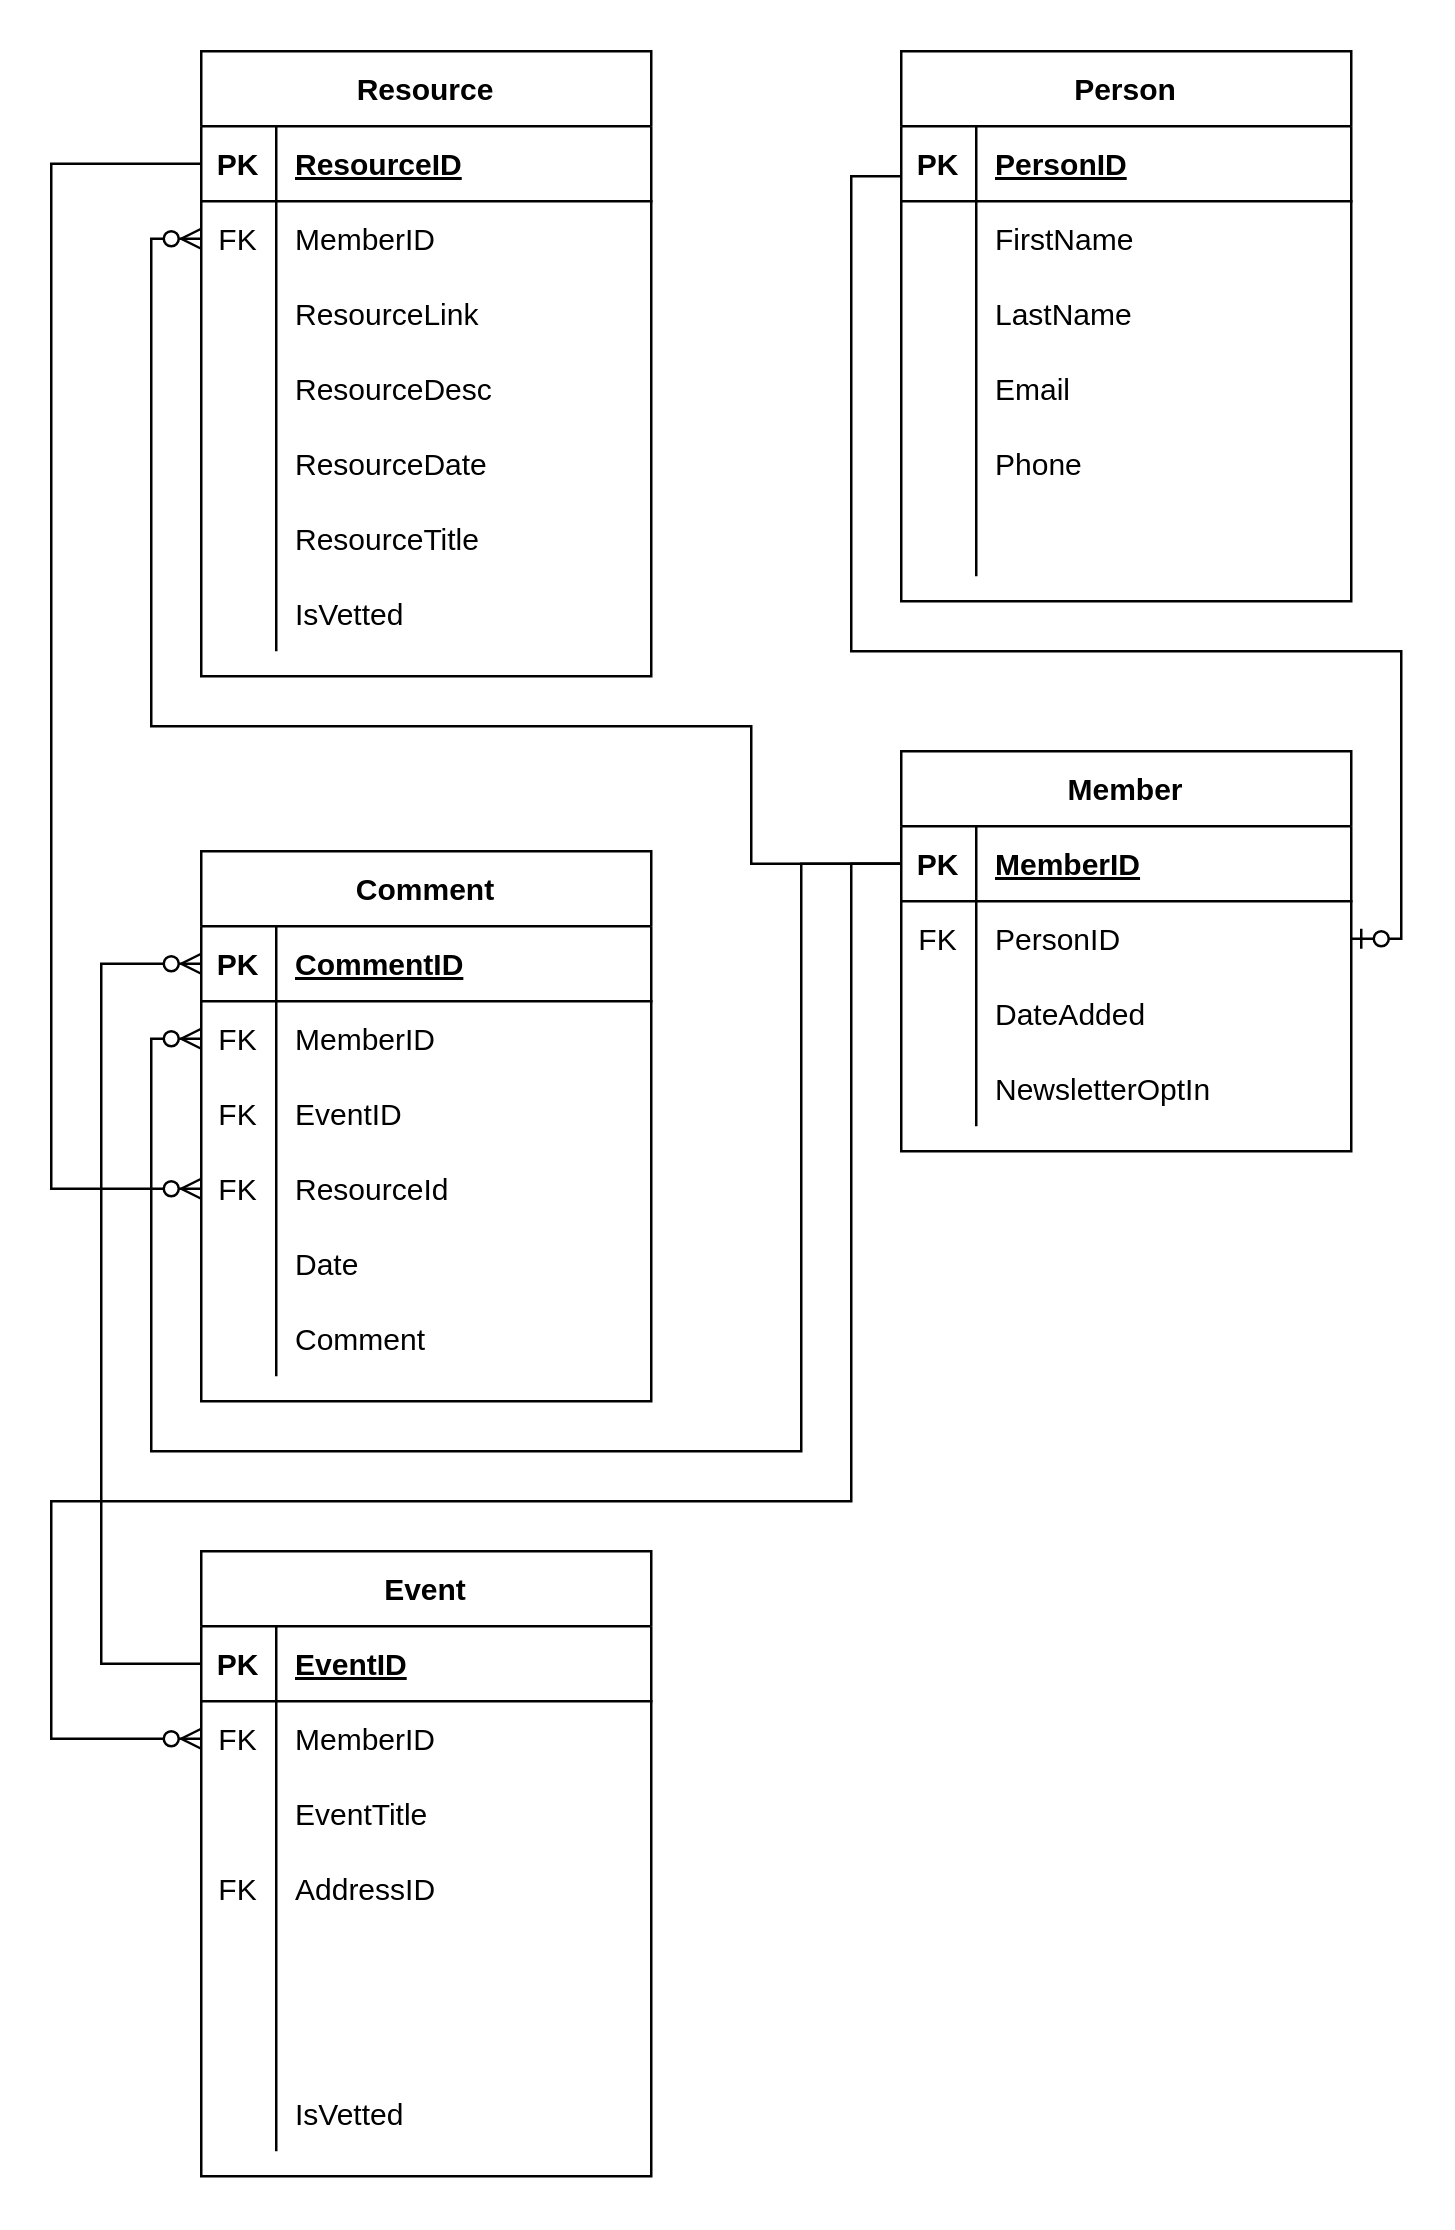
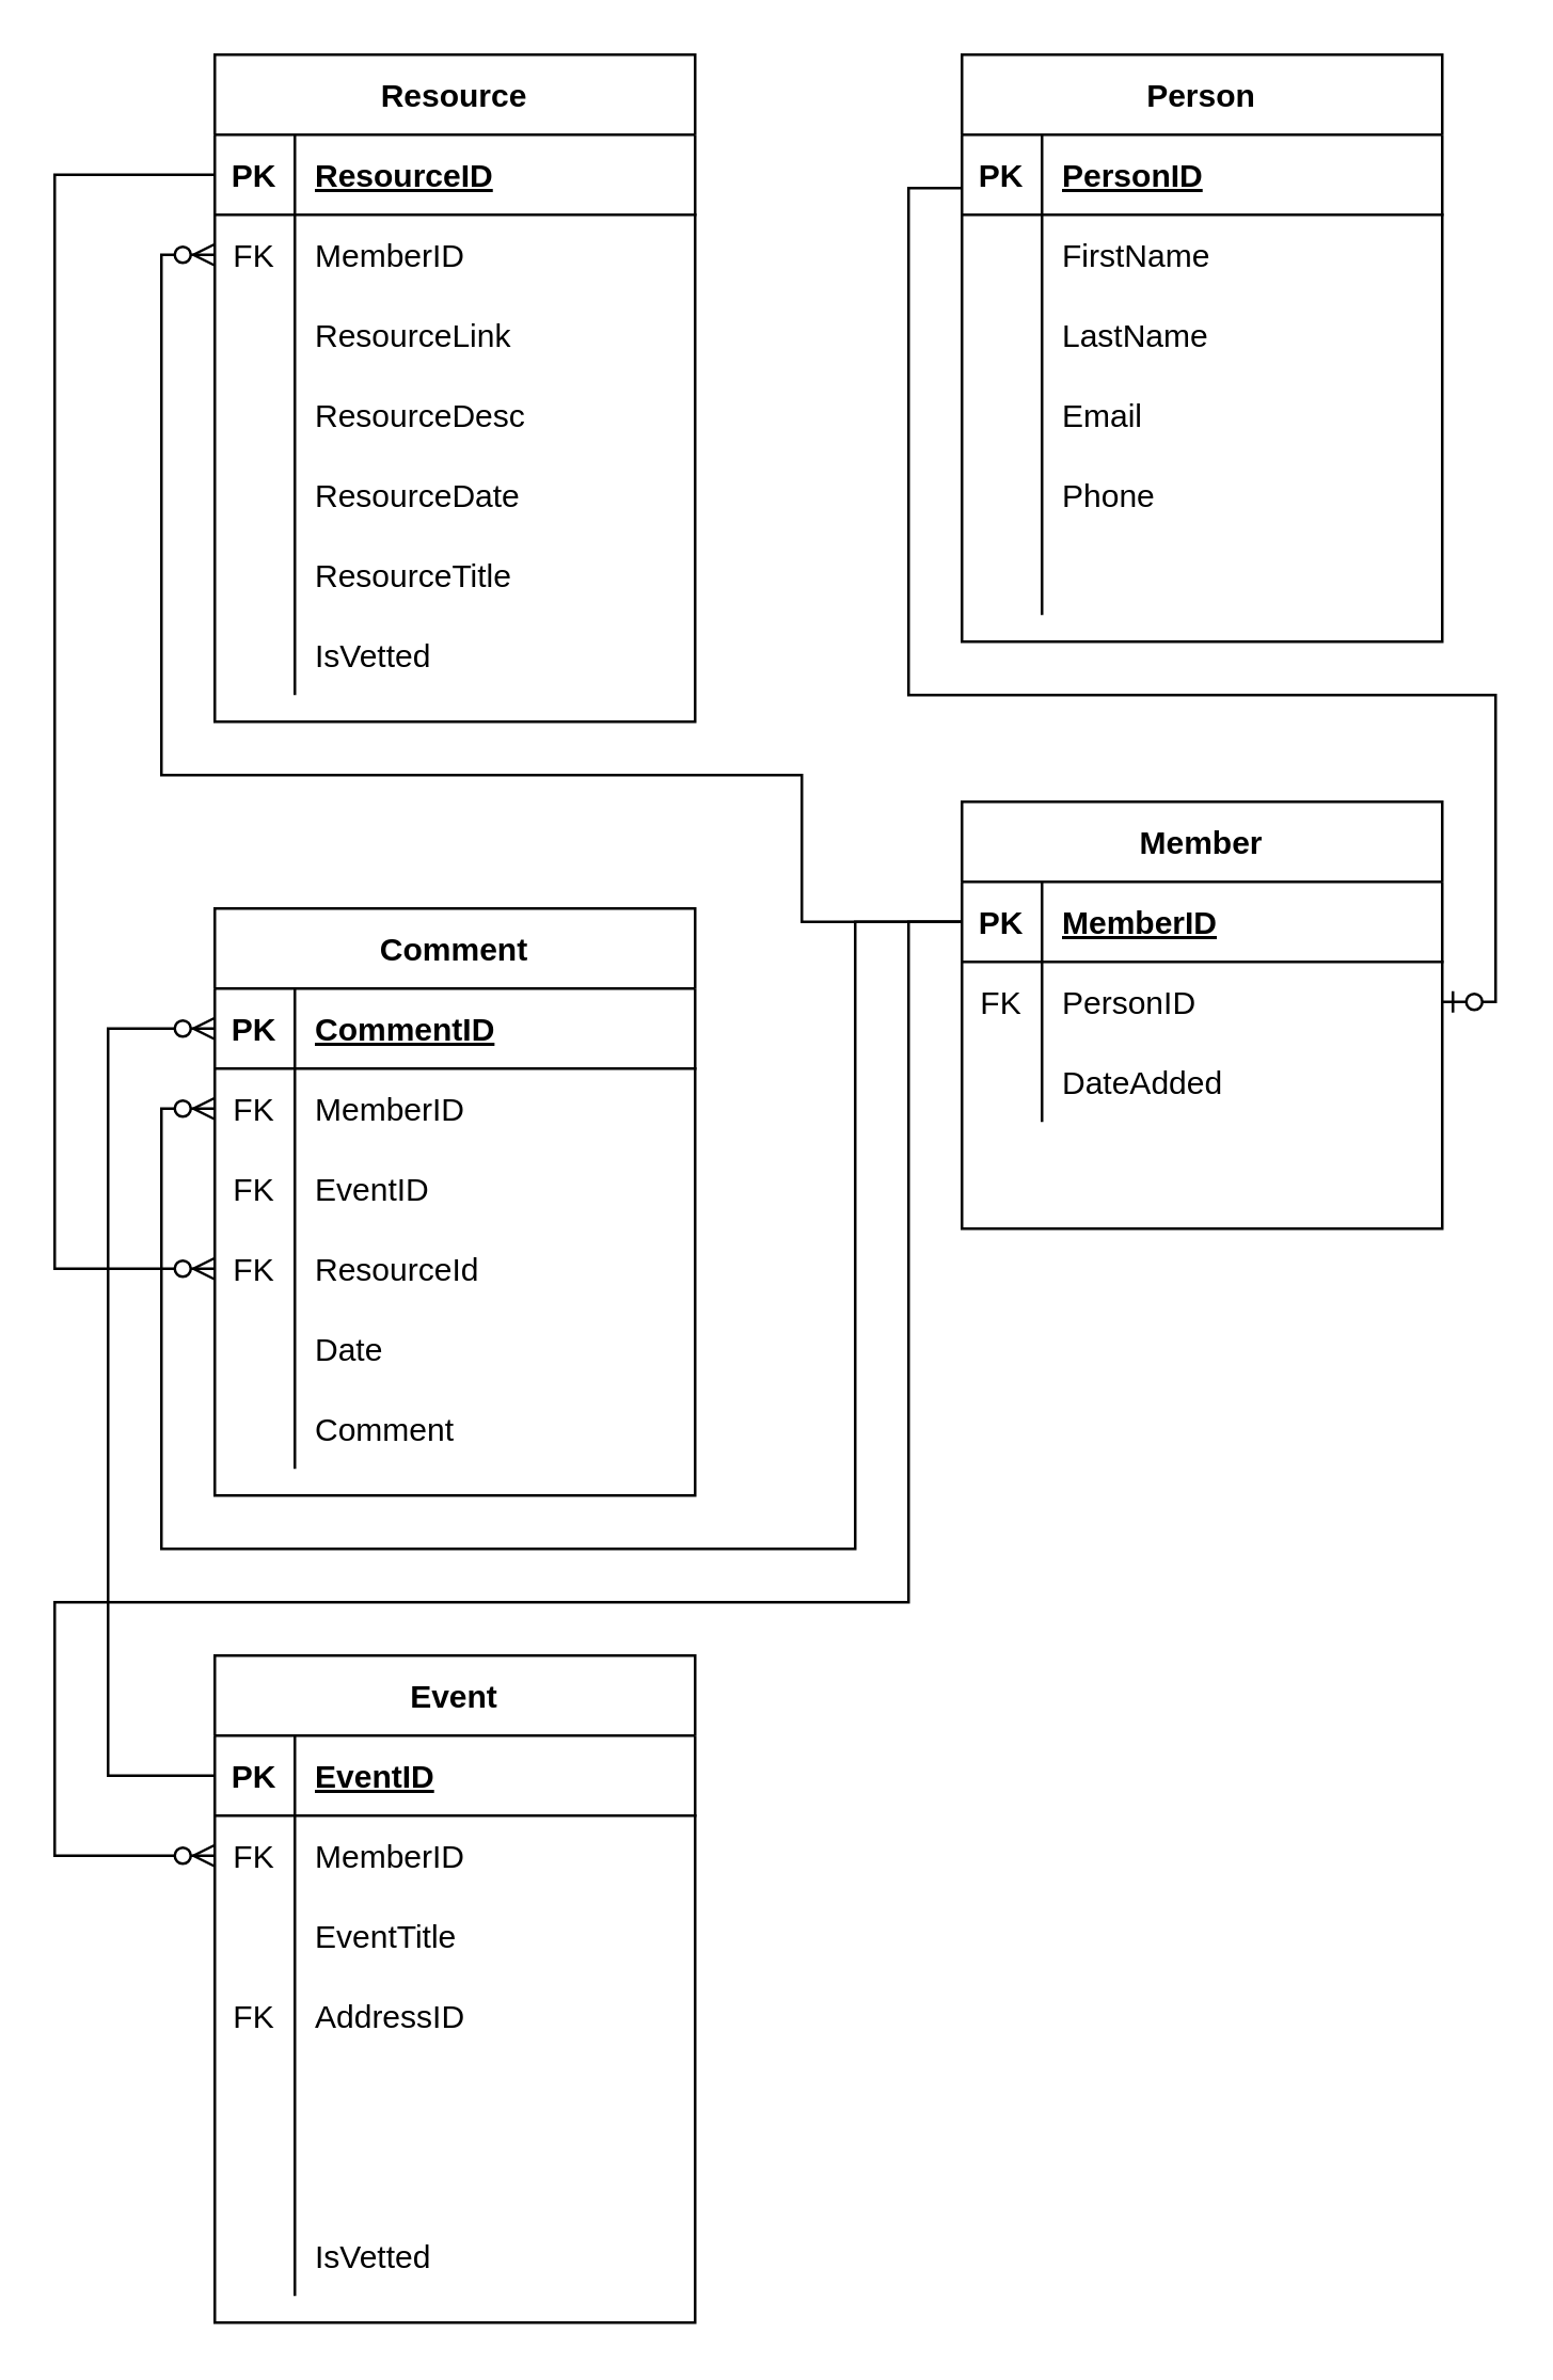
- <mxCell id="94" value="NewsletterOptIn" style="shape=partialRectangle;connectable=0;fillColor=none;top=0;left=0;bottom=0;right=0;align=left;spacingLeft=6;overflow=hidden;" parent="92" vertex="1"><mxGeometry x="30" width="150" height="30" as="geometry"><mxRectangle width="150" height="30" as="alternateBounds" /></mxGeometry></mxCell>
